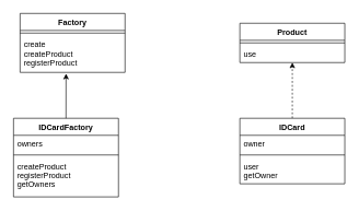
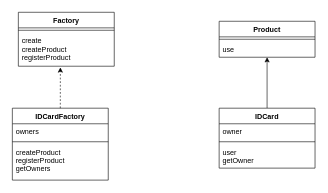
- <mxCell id="5" value="" style="edgeStyle=none;html=1;exitX=0.5;exitY=0;exitDx=0;exitDy=0;dashed=1;" edge="1" parent="1" source="9" target="8"><mxGeometry relative="1" as="geometry"><mxPoint x="445" y="175" as="sourcePoint" /></mxGeometry></mxCell>
+ <mxCell id="5" value="" style="edgeStyle=none;html=1;exitX=0.5;exitY=0;exitDx=0;exitDy=0;" edge="1" parent="1" source="9" target="8"><mxGeometry relative="1" as="geometry"><mxPoint x="445" y="175" as="sourcePoint" /></mxGeometry></mxCell>
- <mxCell id="17" value="" style="edgeStyle=none;html=1;exitX=0.5;exitY=0;exitDx=0;exitDy=0;entryX=0.438;entryY=1.036;entryDx=0;entryDy=0;entryPerimeter=0;" edge="1" parent="1" source="13" target="4"><mxGeometry relative="1" as="geometry"><mxPoint x="455" y="190" as="sourcePoint" /><mxPoint x="455" y="105" as="targetPoint" /></mxGeometry></mxCell>
+ <mxCell id="17" value="" style="edgeStyle=none;html=1;exitX=0.5;exitY=0;exitDx=0;exitDy=0;entryX=0.438;entryY=1.036;entryDx=0;entryDy=0;entryPerimeter=0;dashed=1;" edge="1" parent="1" source="13" target="4"><mxGeometry relative="1" as="geometry"><mxPoint x="455" y="190" as="sourcePoint" /><mxPoint x="455" y="105" as="targetPoint" /></mxGeometry></mxCell>
